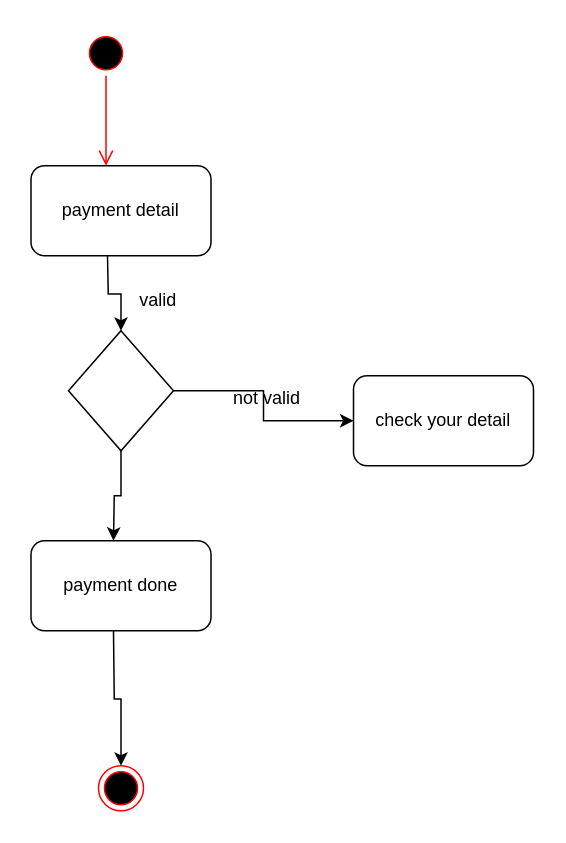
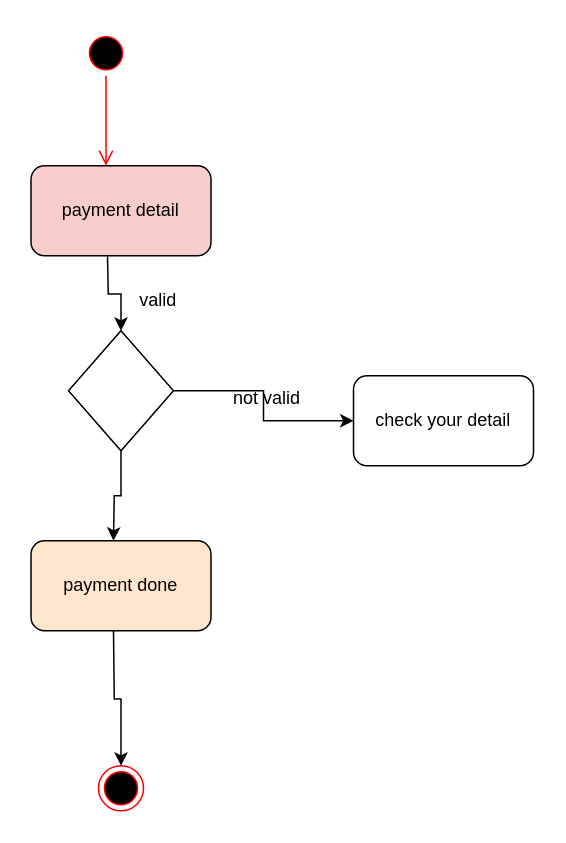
- <mxCell id="10" value="payment detail" style="rounded=1;whiteSpace=wrap;html=1;" vertex="1" parent="1"><mxGeometry x="20" y="110" width="120" height="60" as="geometry" /></mxCell>
+ <mxCell id="10" value="payment detail" style="rounded=1;whiteSpace=wrap;html=1;fillColor=#f8cecc;" vertex="1" parent="1"><mxGeometry x="20" y="110" width="120" height="60" as="geometry" /></mxCell>
- <mxCell id="12" value="payment done" style="rounded=1;whiteSpace=wrap;html=1;" vertex="1" parent="1"><mxGeometry x="20" y="360" width="120" height="60" as="geometry" /></mxCell>
+ <mxCell id="12" value="payment done" style="rounded=1;whiteSpace=wrap;html=1;fillColor=#ffe6cc;" vertex="1" parent="1"><mxGeometry x="20" y="360" width="120" height="60" as="geometry" /></mxCell>
